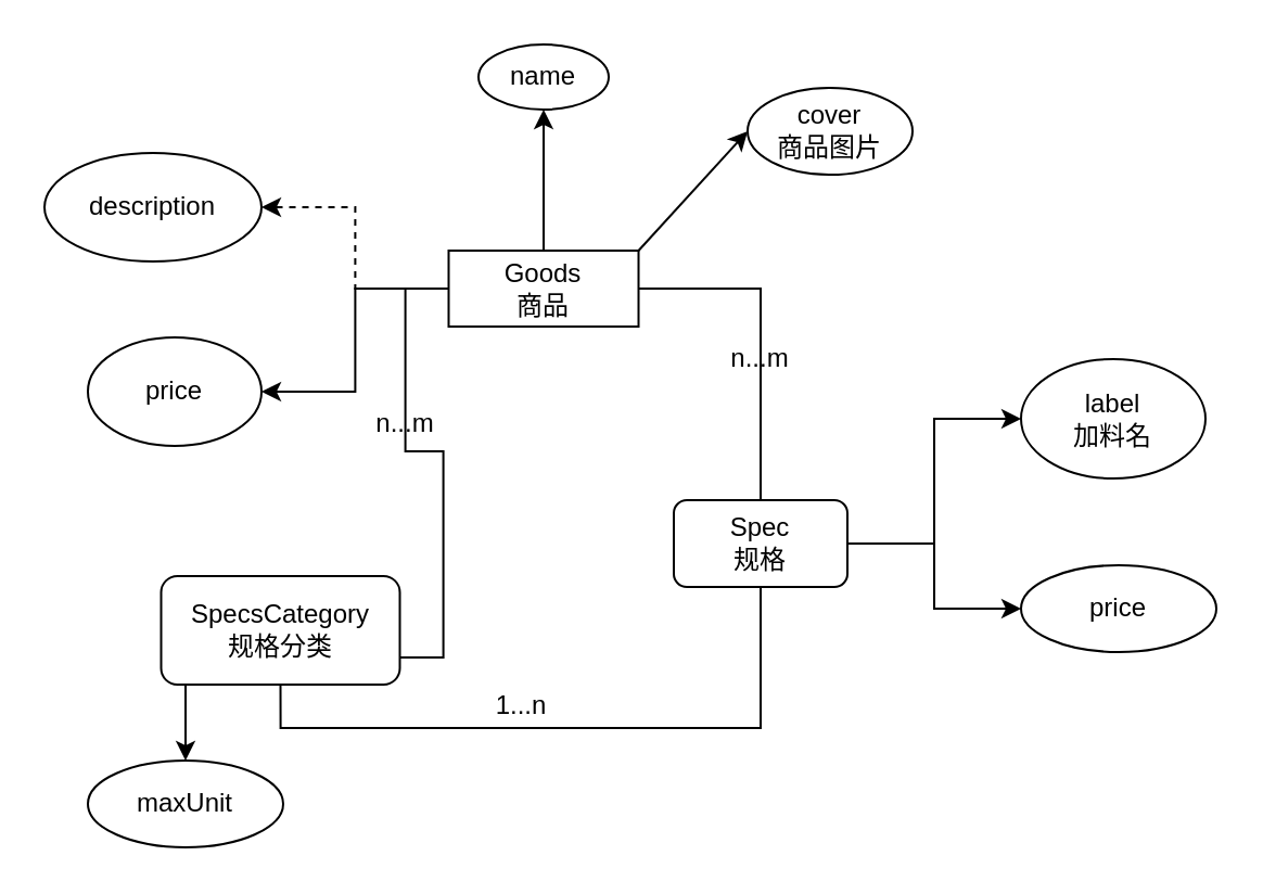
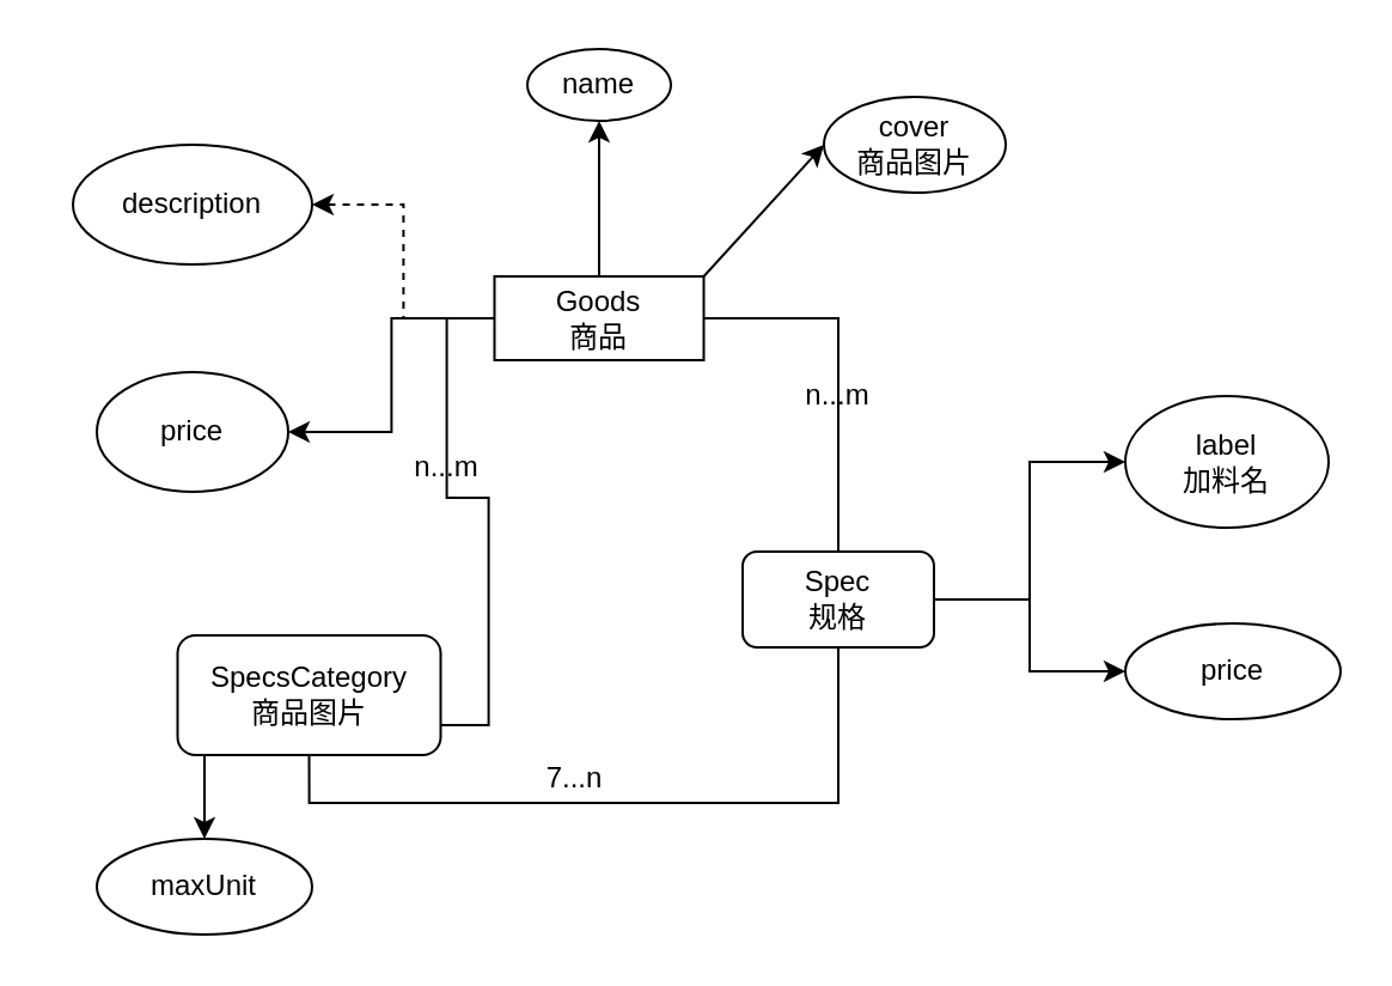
- <mxCell id="13" value="description" style="ellipse;whiteSpace=wrap;html=1;" parent="1" vertex="1"><mxGeometry x="20" y="70" width="100" height="50" as="geometry" /></mxCell>
+ <mxCell id="13" value="description" style="ellipse;whiteSpace=wrap;html=1;" parent="1" vertex="1"><mxGeometry x="30" y="60" width="100" height="50" as="geometry" /></mxCell>
- <mxCell id="17" value="SpecsCategory&lt;br&gt;规格分类" style="rounded=1;whiteSpace=wrap;html=1;" parent="1" vertex="1"><mxGeometry x="73.75" y="265" width="110" height="50" as="geometry" /></mxCell>
+ <mxCell id="17" value="SpecsCategory&lt;br&gt;商品图片" style="rounded=1;whiteSpace=wrap;html=1;" parent="1" vertex="1"><mxGeometry x="73.75" y="265" width="110" height="50" as="geometry" /></mxCell>
- <mxCell id="20" value="1...n" style="text;html=1;strokeColor=none;fillColor=none;align=center;verticalAlign=middle;whiteSpace=wrap;rounded=0;" parent="1" vertex="1"><mxGeometry x="220" y="315" width="40" height="20" as="geometry" /></mxCell>
+ <mxCell id="20" value="7...n" style="text;html=1;strokeColor=none;fillColor=none;align=center;verticalAlign=middle;whiteSpace=wrap;rounded=0;" parent="1" vertex="1"><mxGeometry x="220" y="315" width="40" height="20" as="geometry" /></mxCell>
